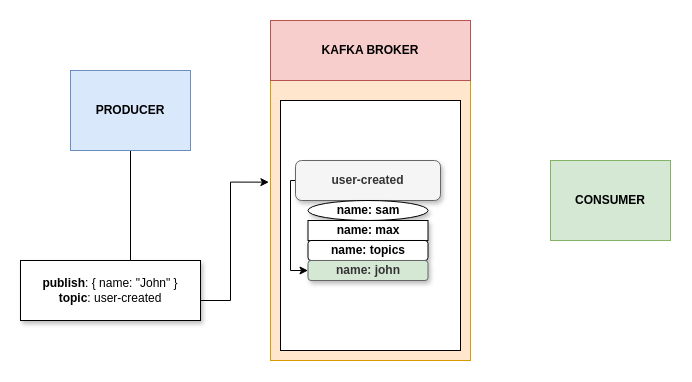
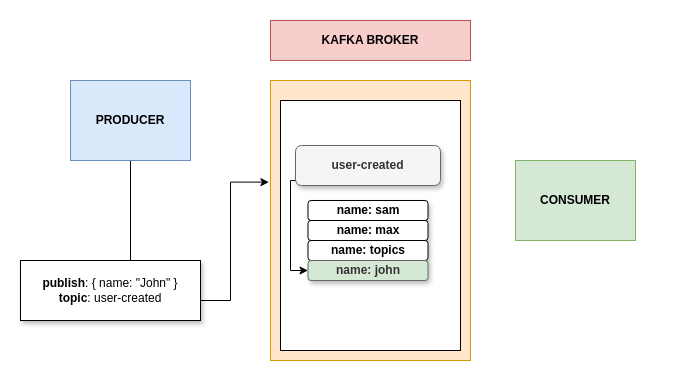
- <mxCell id="6" value="&lt;b&gt;KAFKA BROKER&lt;/b&gt;" style="rounded=0;whiteSpace=wrap;html=1;fillColor=#f8cecc;strokeColor=#b85450;" vertex="1" parent="1"><mxGeometry x="270" y="20" width="200" height="60" as="geometry" /></mxCell>
+ <mxCell id="6" value="&lt;b&gt;KAFKA BROKER&lt;/b&gt;" style="rounded=0;whiteSpace=wrap;html=1;fillColor=#f8cecc;strokeColor=#b85450;" vertex="1" parent="1"><mxGeometry x="270" y="20" width="200" height="40" as="geometry" /></mxCell>
- <mxCell id="3" value="&lt;b&gt;PRODUCER&lt;/b&gt;" style="rounded=0;whiteSpace=wrap;html=1;fillColor=#dae8fc;strokeColor=#6c8ebf;" vertex="1" parent="1"><mxGeometry x="70" y="70" width="120" height="80" as="geometry" /></mxCell>
+ <mxCell id="3" value="&lt;b&gt;PRODUCER&lt;/b&gt;" style="rounded=0;whiteSpace=wrap;html=1;fillColor=#dae8fc;strokeColor=#6c8ebf;" vertex="1" parent="1"><mxGeometry x="70" y="80" width="120" height="80" as="geometry" /></mxCell>
- <mxCell id="9" value="&lt;b&gt;user-created&lt;/b&gt;" style="rounded=1;whiteSpace=wrap;html=1;fillColor=#f5f5f5;strokeColor=#666666;fontColor=#333333;shadow=1;" vertex="1" parent="1"><mxGeometry x="295" y="160" width="145" height="40" as="geometry" /></mxCell>
+ <mxCell id="9" value="&lt;b&gt;user-created&lt;/b&gt;" style="rounded=1;whiteSpace=wrap;html=1;fillColor=#f5f5f5;strokeColor=#666666;fontColor=#333333;shadow=1;" vertex="1" parent="1"><mxGeometry x="295" y="145" width="145" height="40" as="geometry" /></mxCell>
- <mxCell id="4" value="&lt;b&gt;CONSUMER&lt;/b&gt;" style="rounded=0;whiteSpace=wrap;html=1;fillColor=#d5e8d4;strokeColor=#82b366;" vertex="1" parent="1"><mxGeometry x="550" y="160" width="120" height="80" as="geometry" /></mxCell>
+ <mxCell id="4" value="&lt;b&gt;CONSUMER&lt;/b&gt;" style="rounded=0;whiteSpace=wrap;html=1;fillColor=#d5e8d4;strokeColor=#82b366;" vertex="1" parent="1"><mxGeometry x="515" y="160" width="120" height="80" as="geometry" /></mxCell>
- <mxCell id="11" value="&lt;b&gt;name: sam&lt;/b&gt;" style="ellipse;whiteSpace=wrap;html=1;shadow=1;" vertex="1" parent="1"><mxGeometry x="307.5" y="200" width="120" height="20" as="geometry" /></mxCell>
+ <mxCell id="11" value="&lt;b&gt;name: sam&lt;/b&gt;" style="rounded=1;whiteSpace=wrap;html=1;shadow=1;" vertex="1" parent="1"><mxGeometry x="307.5" y="200" width="120" height="20" as="geometry" /></mxCell>
- <mxCell id="12" value="&lt;b&gt;name: max&lt;/b&gt;" style="whiteSpace=wrap;html=1;shadow=1;rounded=0;" vertex="1" parent="1"><mxGeometry x="307.5" y="220" width="120" height="20" as="geometry" /></mxCell>
+ <mxCell id="12" value="&lt;b&gt;name: max&lt;/b&gt;" style="rounded=1;whiteSpace=wrap;html=1;shadow=1;" vertex="1" parent="1"><mxGeometry x="307.5" y="220" width="120" height="20" as="geometry" /></mxCell>
